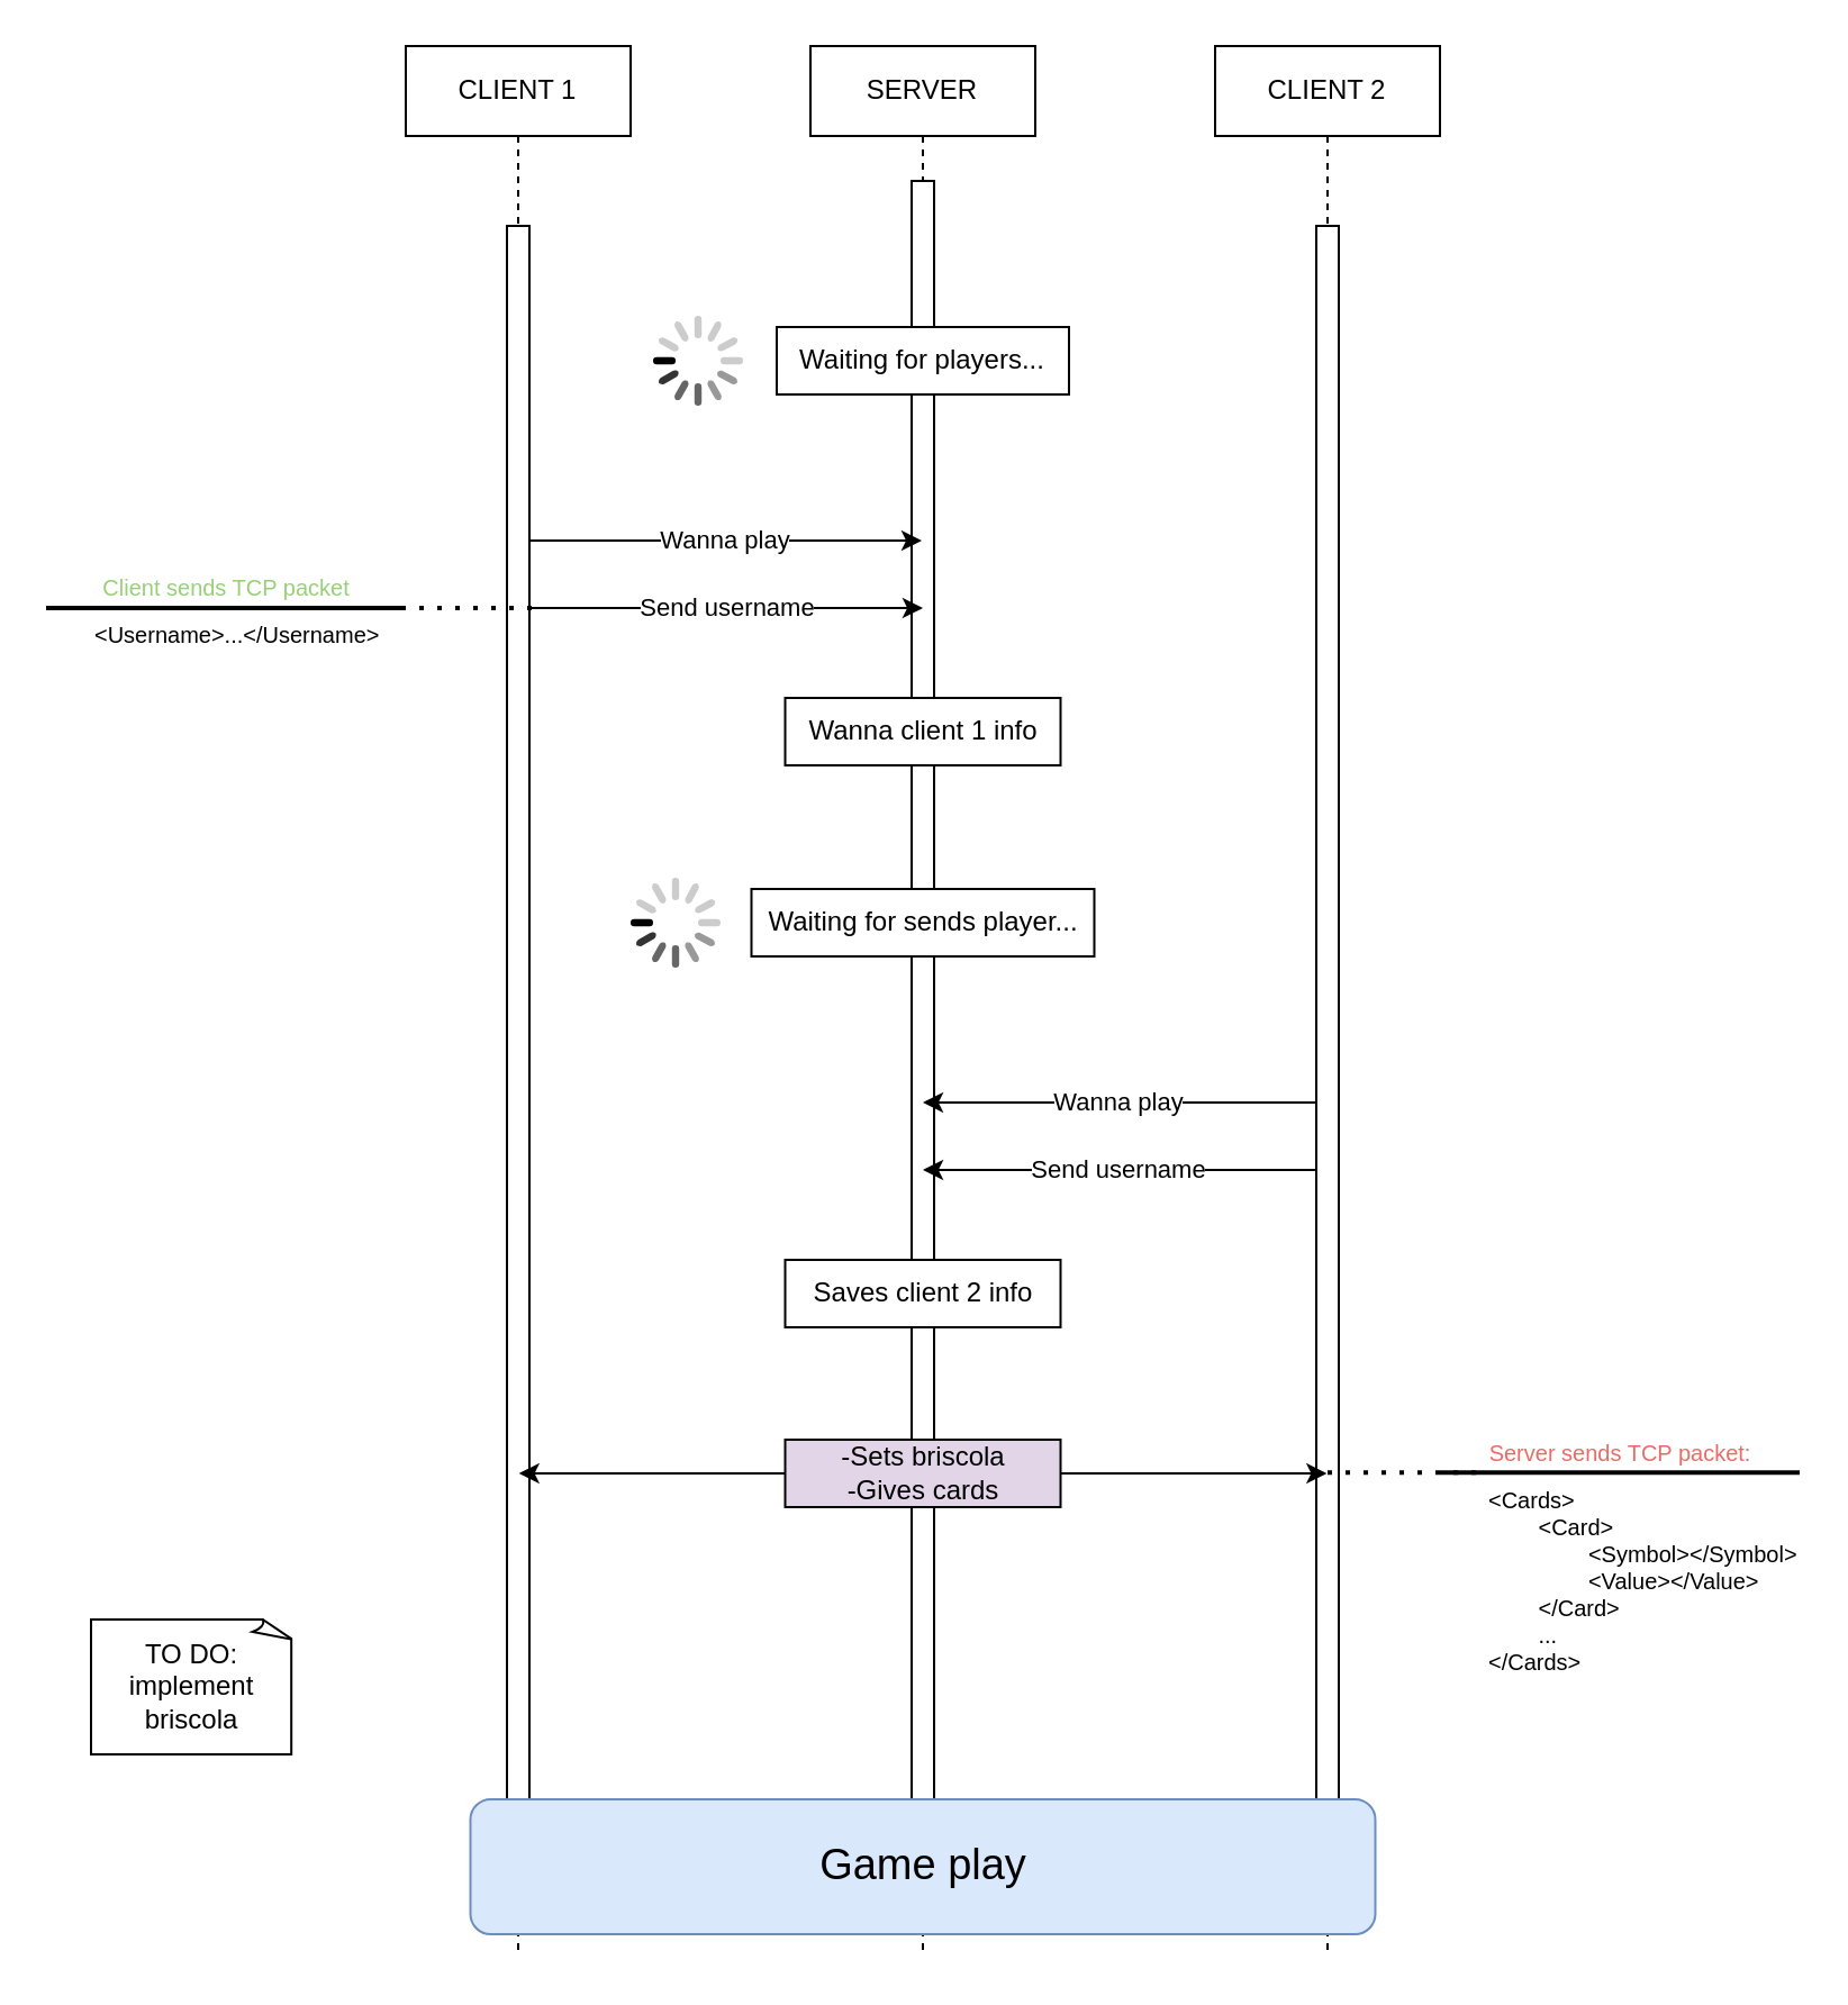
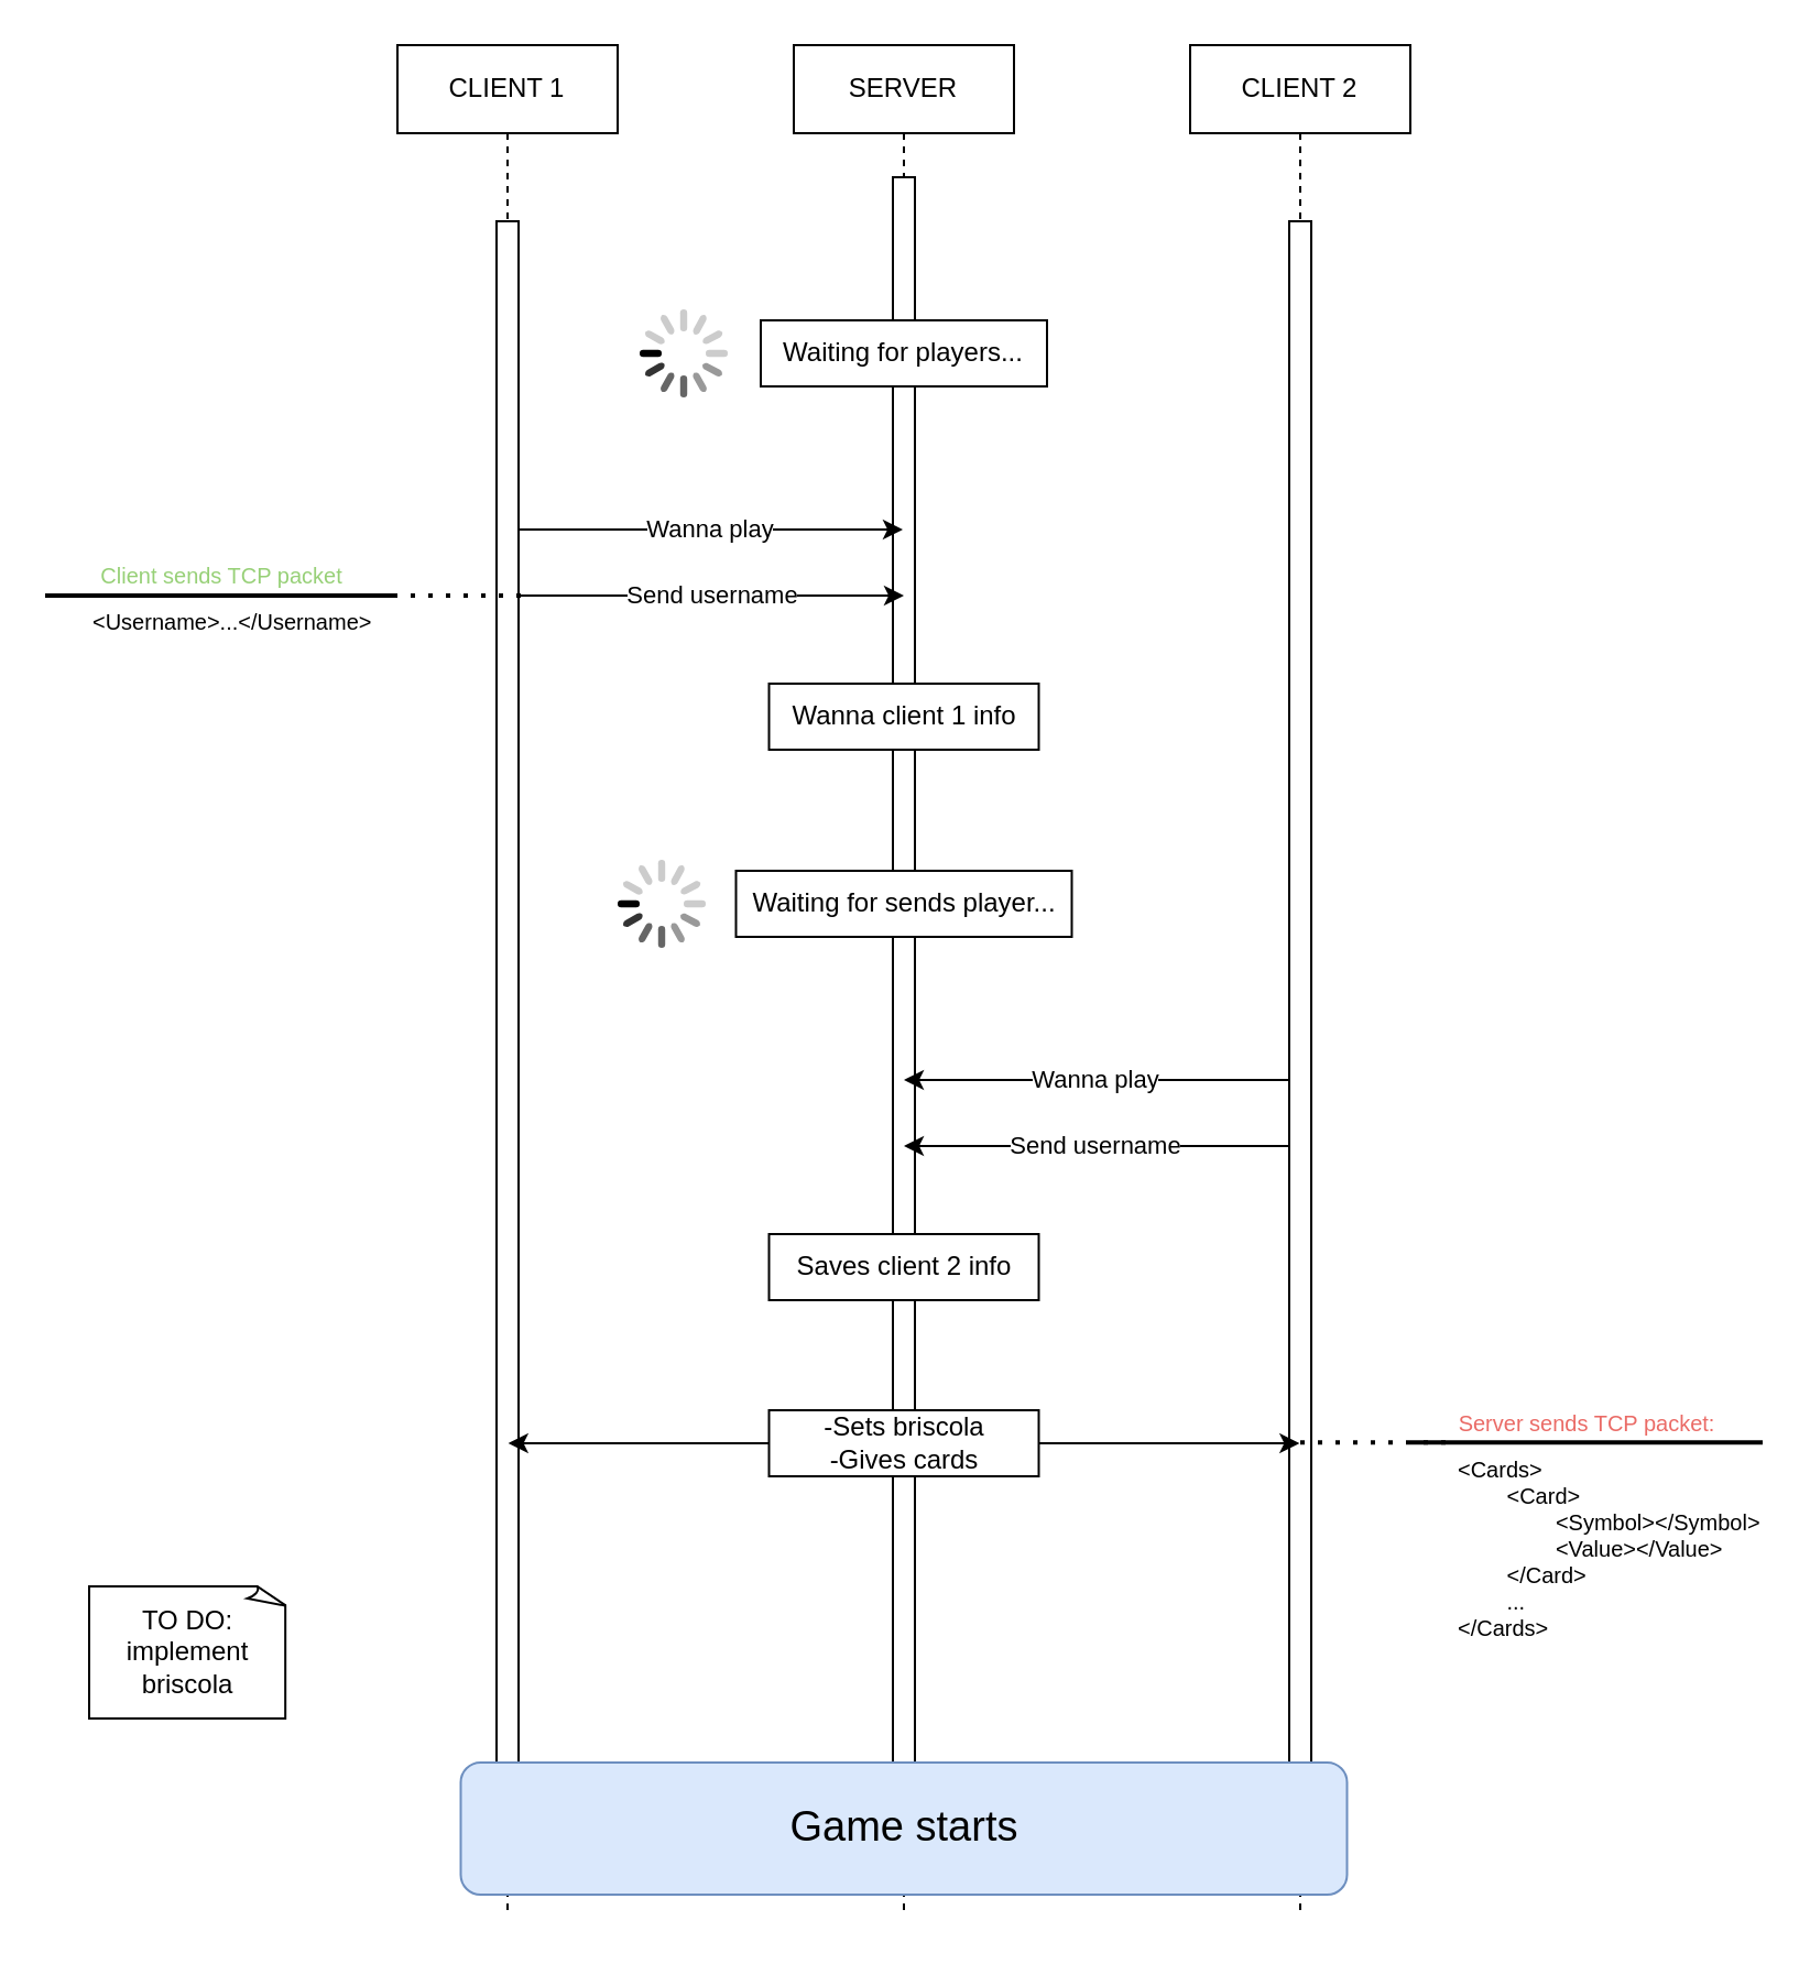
- <mxCell id="18" value="-Sets briscola&lt;br&gt;-Gives cards" style="html=1;dropTarget=0;whiteSpace=wrap;fillColor=#e1d5e7;" parent="1" vertex="1"><mxGeometry x="348.75" y="640" width="122.5" height="30" as="geometry" /></mxCell>
+ <mxCell id="18" value="-Sets briscola&lt;br&gt;-Gives cards" style="html=1;dropTarget=0;whiteSpace=wrap;" parent="1" vertex="1"><mxGeometry x="348.75" y="640" width="122.5" height="30" as="geometry" /></mxCell>
- <mxCell id="21" value="&lt;font style=&quot;font-size: 19px;&quot;&gt;Game play&lt;/font&gt;" style="rounded=1;whiteSpace=wrap;html=1;fillColor=#dae8fc;strokeColor=#6c8ebf;" parent="1" vertex="1"><mxGeometry x="208.75" y="800" width="402.5" height="60" as="geometry" /></mxCell>
+ <mxCell id="21" value="&lt;font style=&quot;font-size: 19px;&quot;&gt;Game starts&lt;/font&gt;" style="rounded=1;whiteSpace=wrap;html=1;fillColor=#dae8fc;strokeColor=#6c8ebf;" parent="1" vertex="1"><mxGeometry x="208.75" y="800" width="402.5" height="60" as="geometry" /></mxCell>
